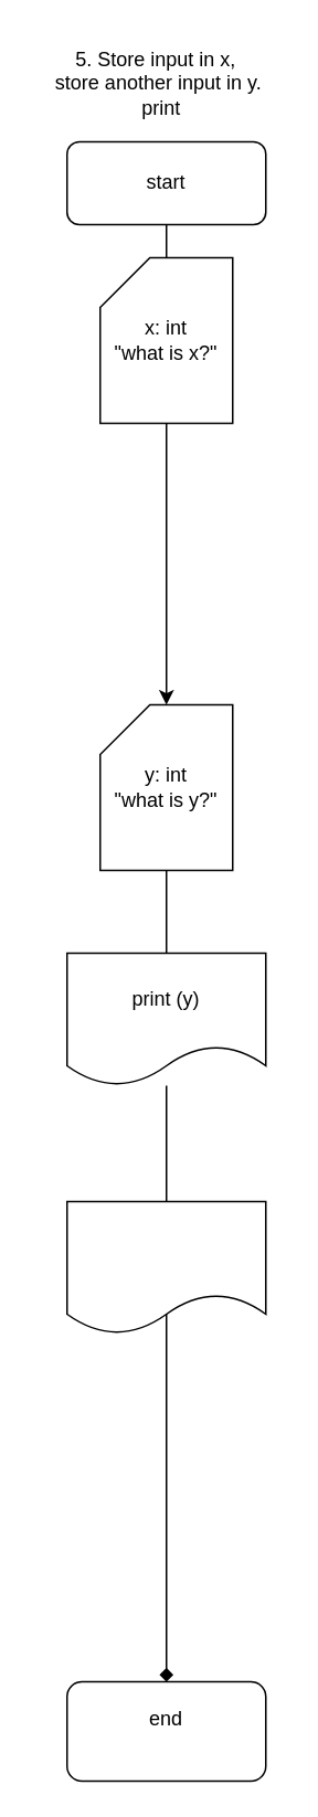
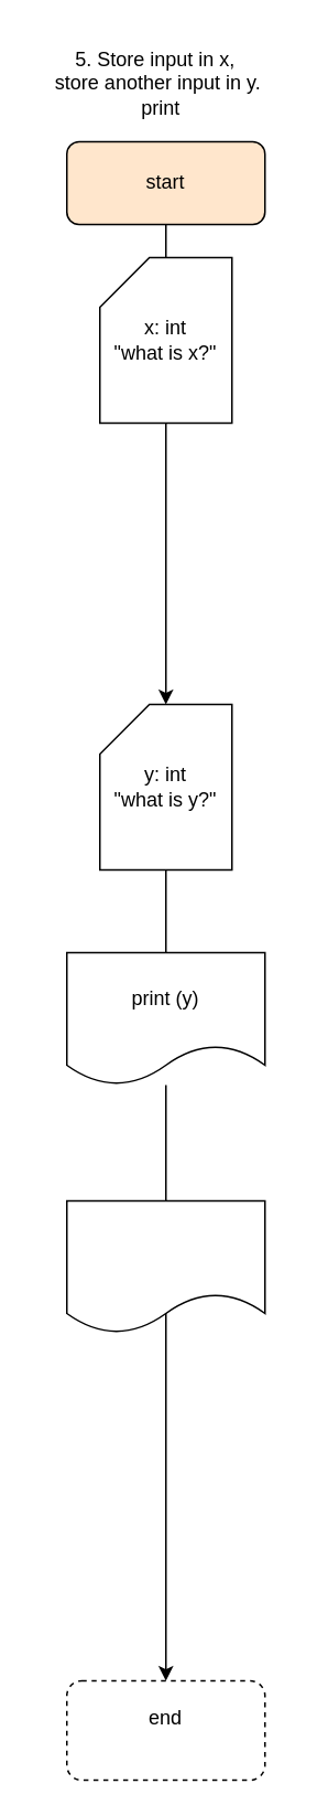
- <mxCell id="3" value="start" style="rounded=1;whiteSpace=wrap;html=1;" vertex="1" parent="1"><mxGeometry x="40" y="85" width="120" height="50" as="geometry" /></mxCell>
+ <mxCell id="3" value="start" style="rounded=1;whiteSpace=wrap;html=1;fillColor=#ffe6cc;" vertex="1" parent="1"><mxGeometry x="40" y="85" width="120" height="50" as="geometry" /></mxCell>
- <mxCell id="2" style="edgeStyle=orthogonalEdgeStyle;rounded=0;orthogonalLoop=1;jettySize=auto;html=1;entryX=0.5;entryY=0;entryDx=0;entryDy=0;endArrow=diamond;" edge="1" parent="1" source="7" target="4"><mxGeometry relative="1" as="geometry"><mxPoint x="100" y="235" as="targetPoint" /></mxGeometry></mxCell>
+ <mxCell id="2" style="edgeStyle=orthogonalEdgeStyle;rounded=0;orthogonalLoop=1;jettySize=auto;html=1;entryX=0.5;entryY=0;entryDx=0;entryDy=0;" edge="1" parent="1" source="7" target="4"><mxGeometry relative="1" as="geometry"><mxPoint x="100" y="235" as="targetPoint" /></mxGeometry></mxCell>
- <mxCell id="4" value="end&lt;div&gt;&lt;br&gt;&lt;/div&gt;" style="whiteSpace=wrap;html=1;rounded=1;" vertex="1" parent="1"><mxGeometry x="40" y="1015" width="120" height="60" as="geometry" /></mxCell>
+ <mxCell id="4" value="end&lt;div&gt;&lt;br&gt;&lt;/div&gt;" style="whiteSpace=wrap;html=1;rounded=1;dashed=1;" vertex="1" parent="1"><mxGeometry x="40" y="1015" width="120" height="60" as="geometry" /></mxCell>
